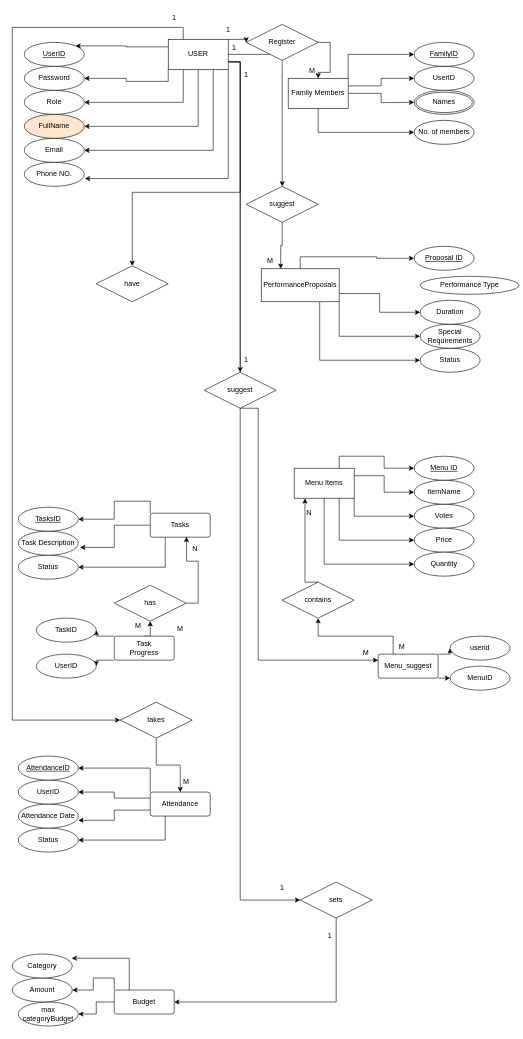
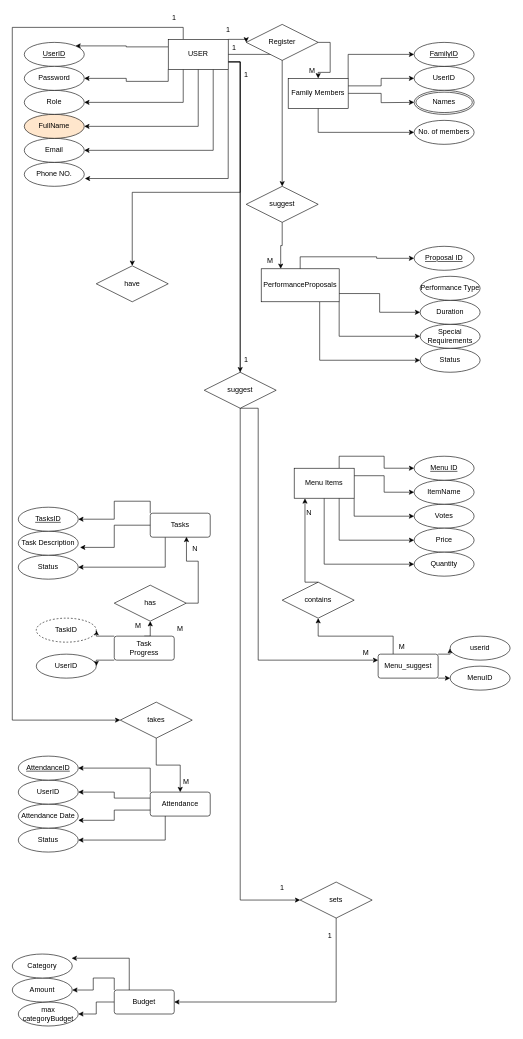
- <mxCell id="32" value="Performance Type" style="ellipse;whiteSpace=wrap;html=1;align=center;" parent="1" vertex="1"><mxGeometry x="700" y="460" width="165" height="30" as="geometry" /></mxCell>
+ <mxCell id="32" value="Performance Type" style="ellipse;whiteSpace=wrap;html=1;align=center;" parent="1" vertex="1"><mxGeometry x="700" y="460" width="100" height="40" as="geometry" /></mxCell>
- <mxCell id="84" value="TaskID" style="ellipse;whiteSpace=wrap;html=1;align=center;" parent="1" vertex="1"><mxGeometry x="60" y="1030" width="100" height="40" as="geometry" /></mxCell>
+ <mxCell id="84" value="TaskID" style="ellipse;whiteSpace=wrap;html=1;align=center;dashed=1;" parent="1" vertex="1"><mxGeometry x="60" y="1030" width="100" height="40" as="geometry" /></mxCell>
